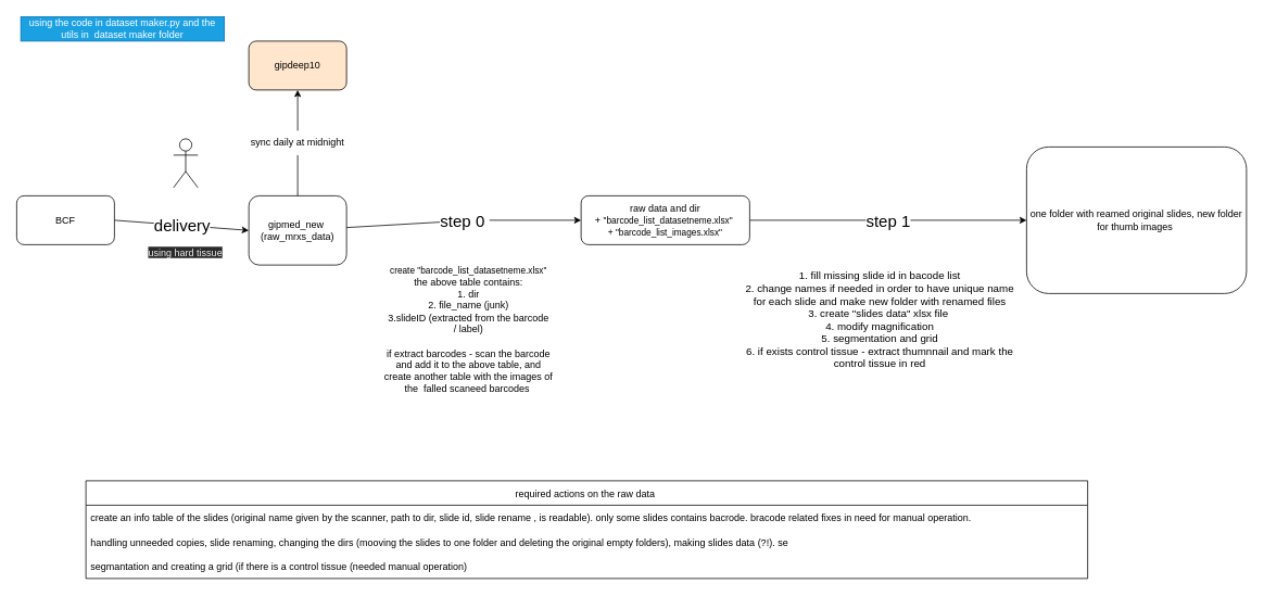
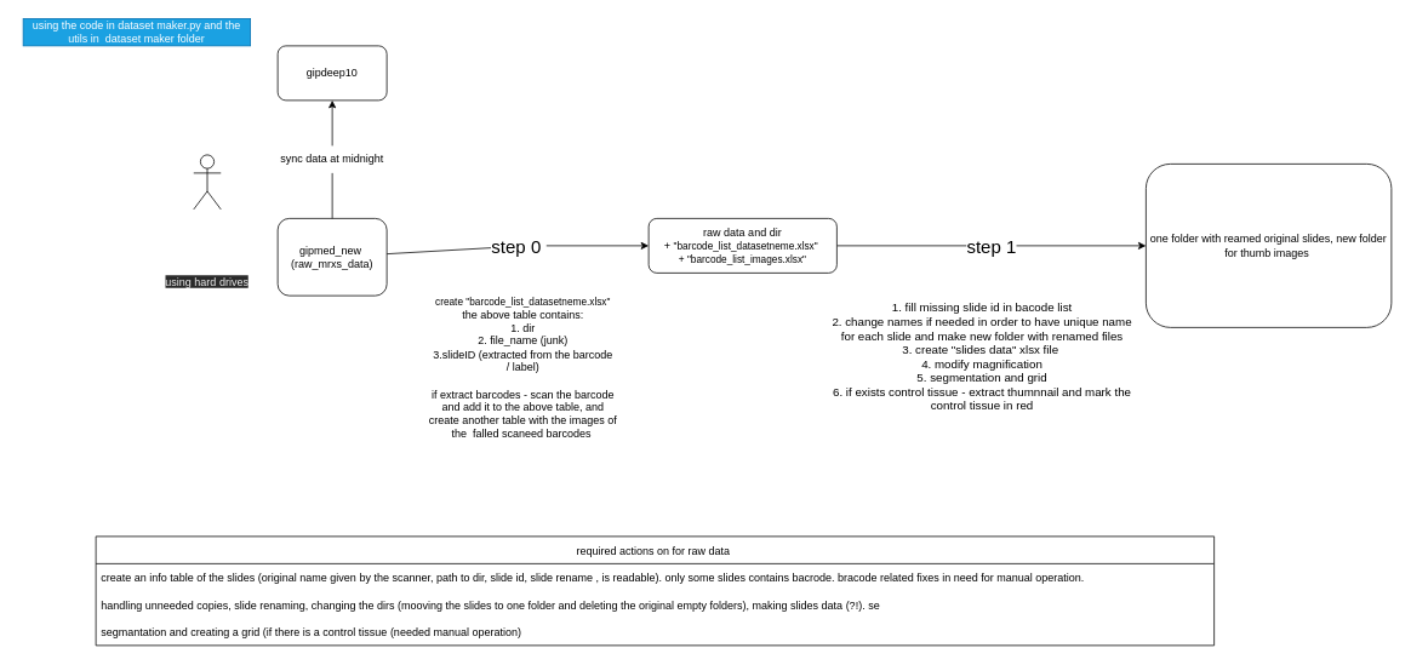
- <mxCell id="6" value="gipdeep10" style="rounded=1;whiteSpace=wrap;html=1;fillColor=#ffe6cc;" parent="1" vertex="1"><mxGeometry x="305" y="50" width="120" height="60" as="geometry" /></mxCell>
+ <mxCell id="6" value="gipdeep10" style="rounded=1;whiteSpace=wrap;html=1;" parent="1" vertex="1"><mxGeometry x="305" y="50" width="120" height="60" as="geometry" /></mxCell>
- <mxCell id="7" value="sync daily at midnight" style="text;html=1;strokeColor=none;fillColor=none;align=center;verticalAlign=middle;whiteSpace=wrap;rounded=0;" parent="1" vertex="1"><mxGeometry x="300" y="160" width="130" height="30" as="geometry" /></mxCell>
+ <mxCell id="7" value="sync data at midnight" style="text;html=1;strokeColor=none;fillColor=none;align=center;verticalAlign=middle;whiteSpace=wrap;rounded=0;" parent="1" vertex="1"><mxGeometry x="300" y="160" width="130" height="30" as="geometry" /></mxCell>
- <mxCell id="21" value="BCF" style="rounded=1;whiteSpace=wrap;html=1;" parent="1" vertex="1"><mxGeometry y="240" width="120" height="60" as="geometry" x="20" /></mxCell>
- <mxCell id="4" value="delivery" style="edgeStyle=none;html=1;endArrow=classic;endFill=1;exitX=1;exitY=0.5;exitDx=0;exitDy=0;entryX=0;entryY=0.5;entryDx=0;entryDy=0;fontSize=20;" parent="1" source="21" target="5" edge="1"><mxGeometry relative="1" as="geometry"><mxPoint x="300" y="270" as="sourcePoint" /><mxPoint x="300" y="220" as="targetPoint" /></mxGeometry></mxCell>
- <mxCell id="20" value="&#10;&#10;&lt;span style=&quot;color: rgb(240, 240, 240); font-family: helvetica; font-size: 12px; font-style: normal; font-weight: 400; letter-spacing: normal; text-align: center; text-indent: 0px; text-transform: none; word-spacing: 0px; background-color: rgb(42, 42, 42); display: inline; float: none;&quot;&gt;using hard tissue&lt;/span&gt;&#10;&#10;" style="text;html=1;strokeColor=none;fillColor=none;align=center;verticalAlign=middle;whiteSpace=wrap;rounded=0;" parent="1" vertex="1"><mxGeometry x="180" y="295" width="95" height="30" as="geometry" /></mxCell>
+ <mxCell id="20" value="&#10;&#10;&lt;span style=&quot;color: rgb(240, 240, 240); font-family: helvetica; font-size: 12px; font-style: normal; font-weight: 400; letter-spacing: normal; text-align: center; text-indent: 0px; text-transform: none; word-spacing: 0px; background-color: rgb(42, 42, 42); display: inline; float: none;&quot;&gt;using hard drives&lt;/span&gt;&#10;&#10;" style="text;html=1;strokeColor=none;fillColor=none;align=center;verticalAlign=middle;whiteSpace=wrap;rounded=0;" parent="1" vertex="1"><mxGeometry x="180" y="295" width="95" height="30" as="geometry" /></mxCell>
- <mxCell id="10" value="required actions on the raw data " style="swimlane;fontStyle=0;childLayout=stackLayout;horizontal=1;startSize=30;horizontalStack=0;resizeParent=1;resizeParentMax=0;resizeLast=0;collapsible=1;marginBottom=0;" parent="1" vertex="1"><mxGeometry x="105" y="590" width="1230" height="120" as="geometry" /></mxCell>
+ <mxCell id="10" value="required actions on for raw data " style="swimlane;fontStyle=0;childLayout=stackLayout;horizontal=1;startSize=30;horizontalStack=0;resizeParent=1;resizeParentMax=0;resizeLast=0;collapsible=1;marginBottom=0;" parent="1" vertex="1"><mxGeometry x="105" y="590" width="1230" height="120" as="geometry" /></mxCell>
